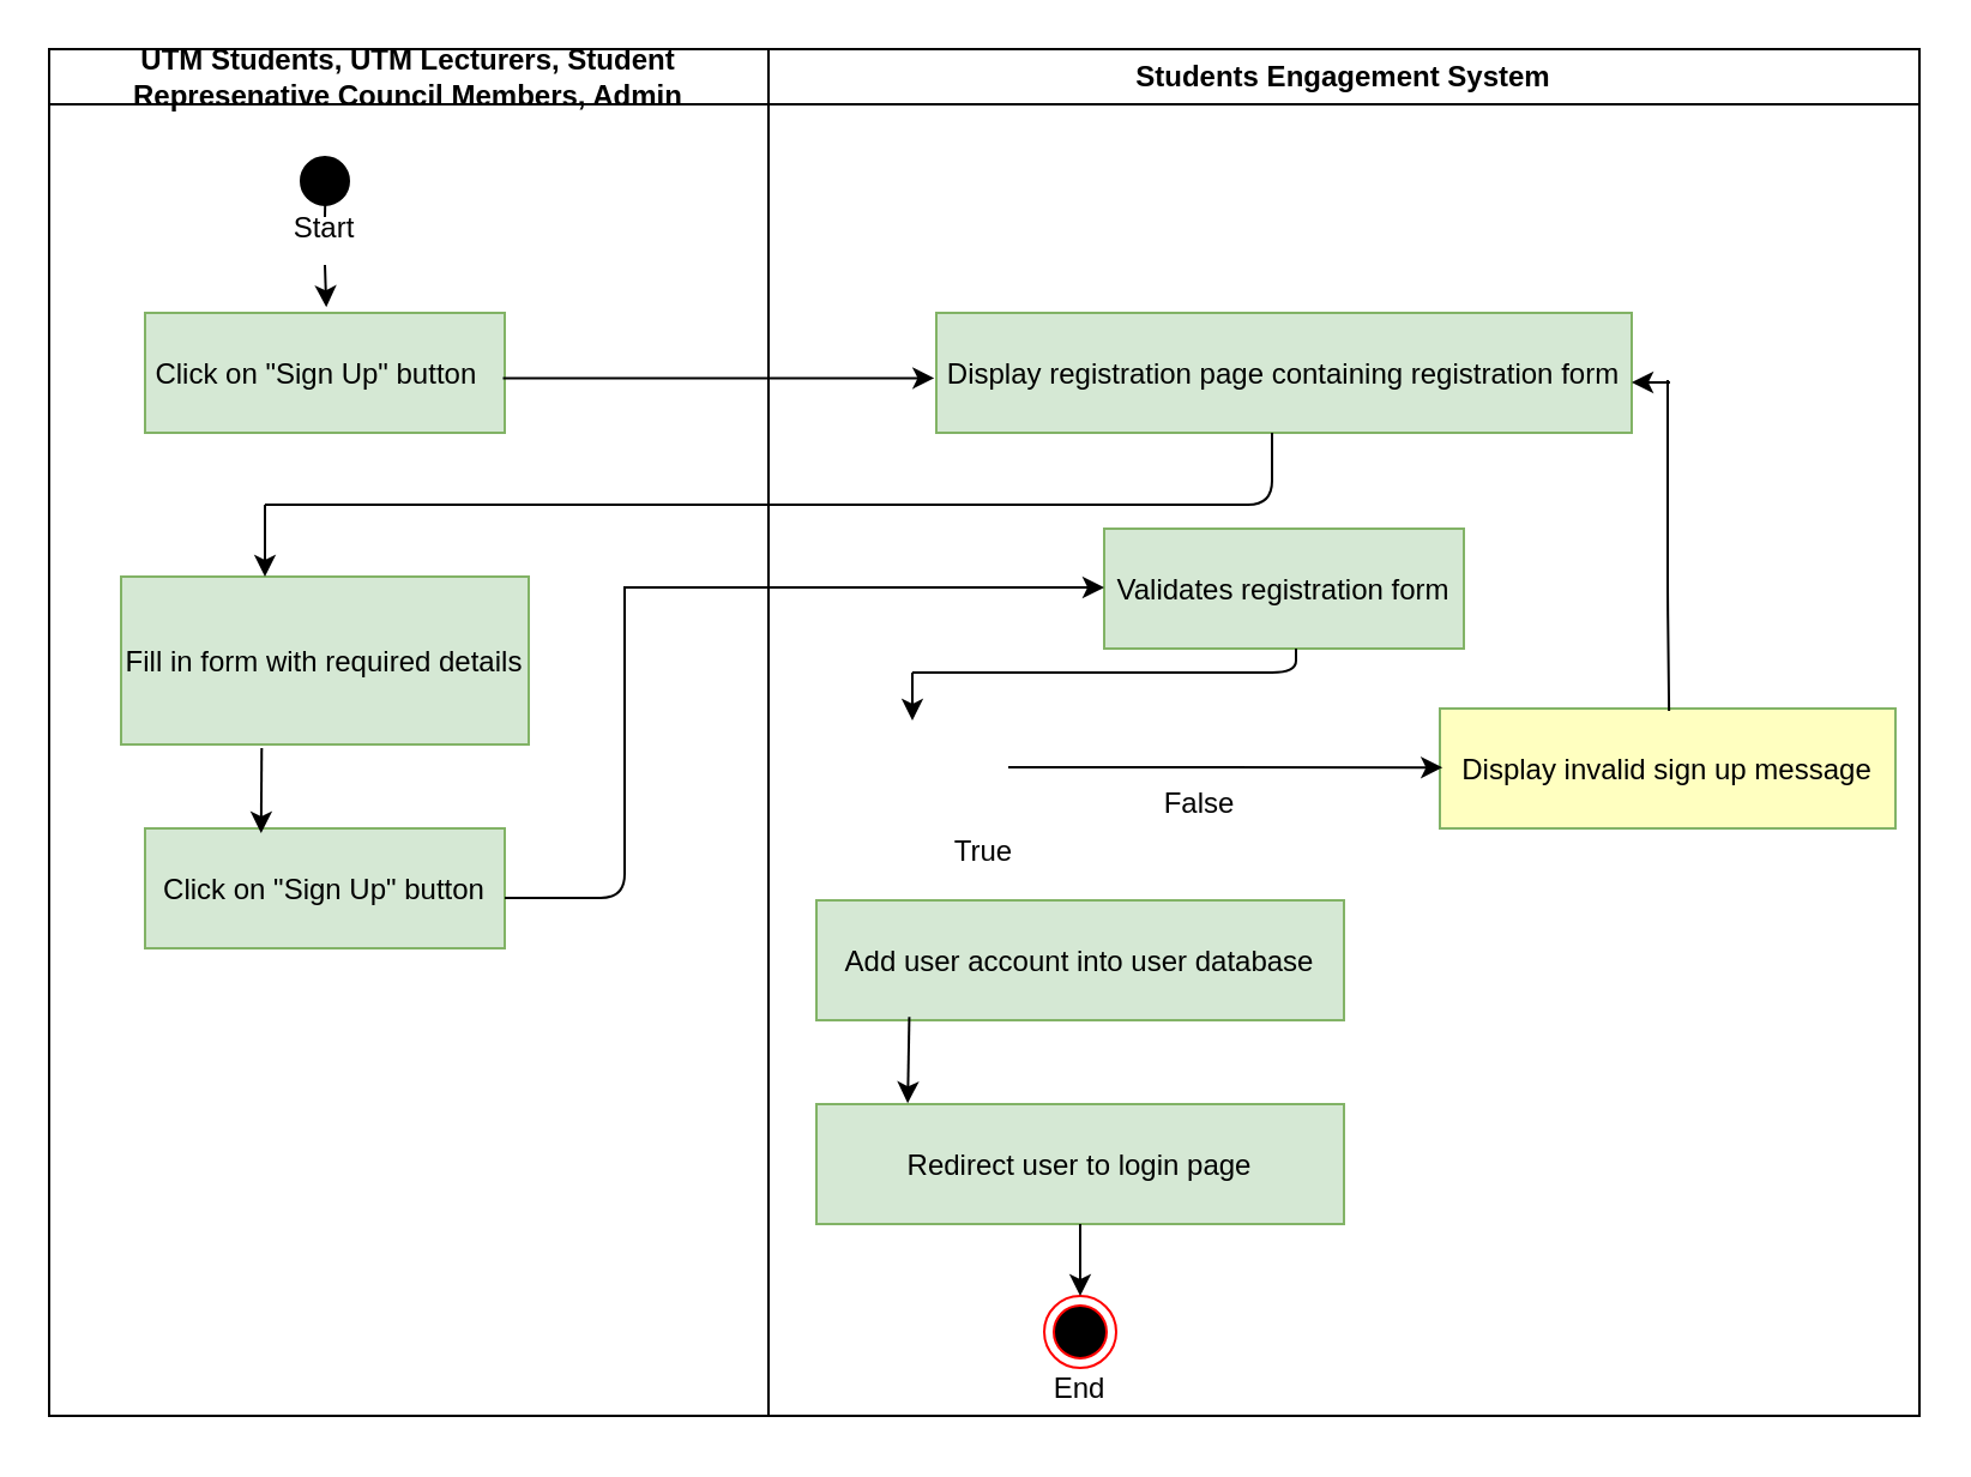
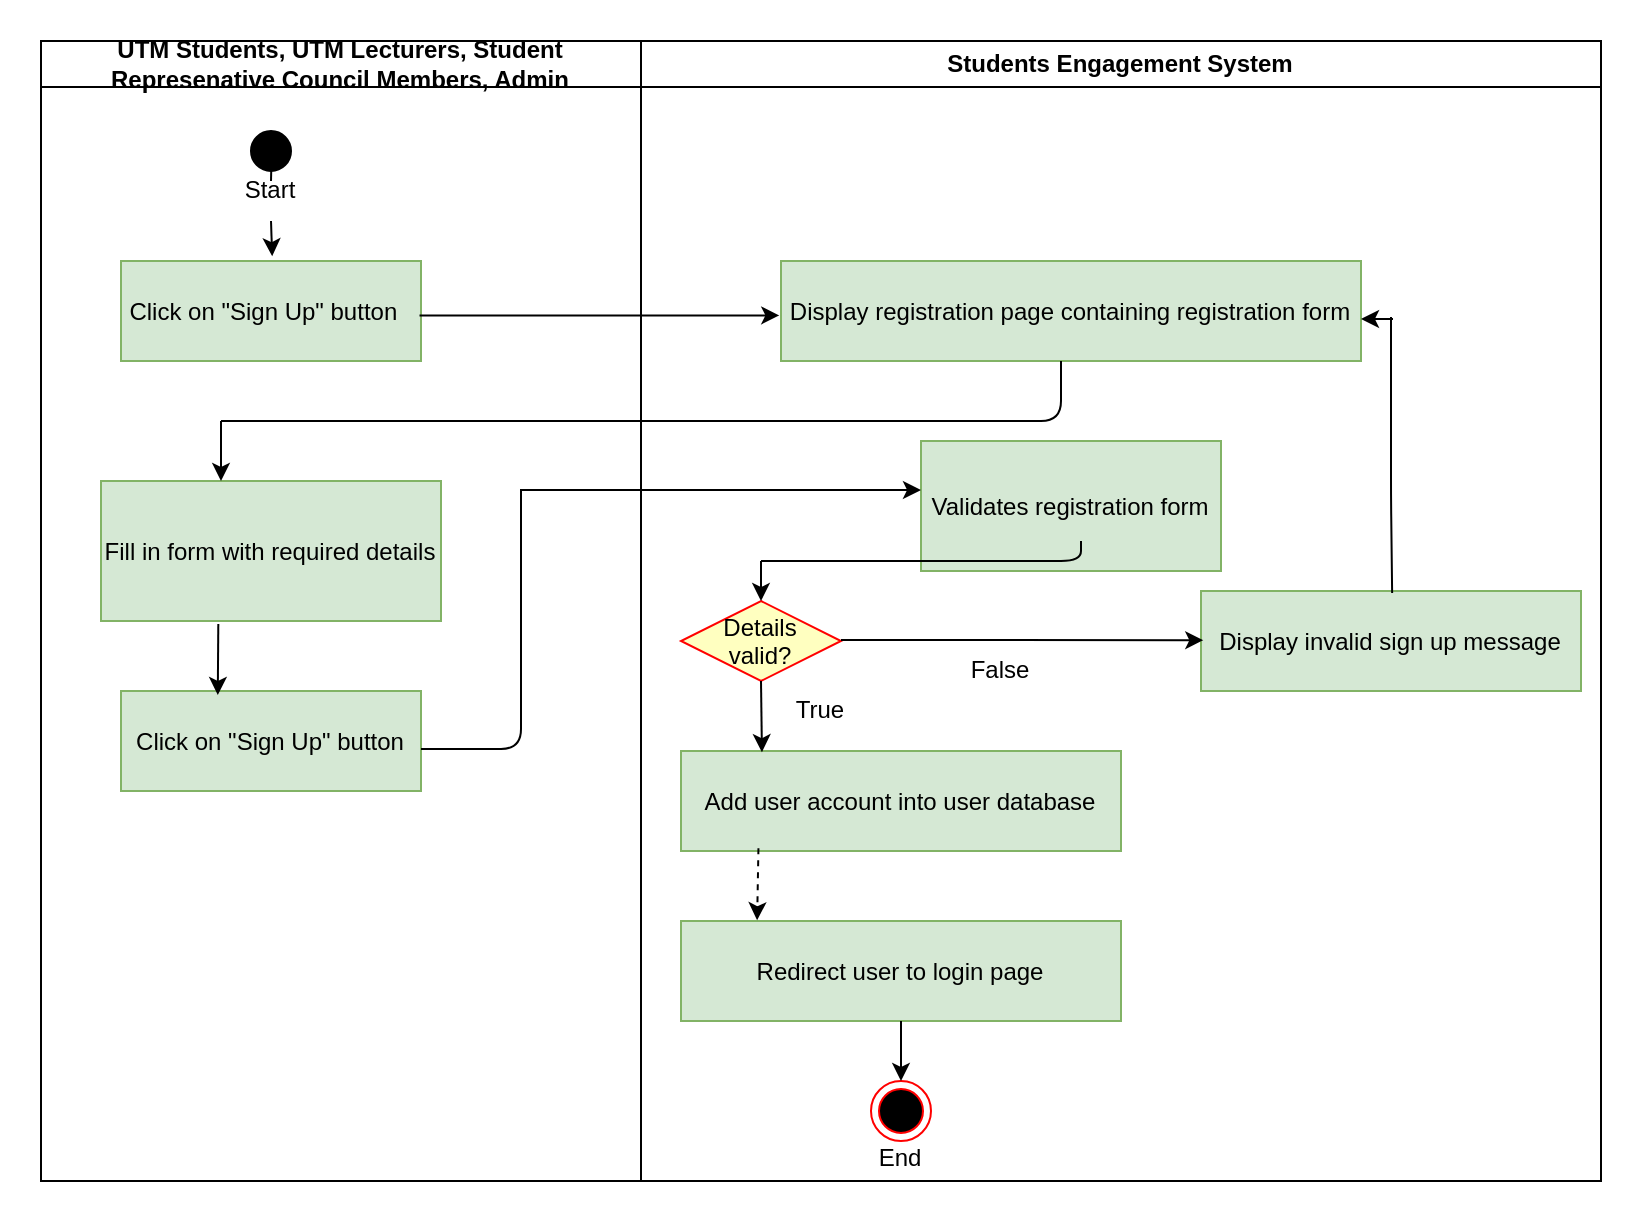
- <mxCell id="12" value="Validates registration form" style="fillColor=#d5e8d4;strokeColor=#82b366;" vertex="1" parent="10"><mxGeometry x="140" y="200" width="150" height="50" as="geometry" /></mxCell>
+ <mxCell id="12" value="Validates registration form" style="fillColor=#d5e8d4;strokeColor=#82b366;" vertex="1" parent="10"><mxGeometry x="140" y="200" width="150" height="65" as="geometry" /></mxCell>
+ <mxCell id="14" value="Details &#10;valid?" style="rhombus;fillColor=#ffffc0;strokeColor=#ff0000;" vertex="1" parent="10"><mxGeometry x="20" y="280" width="80" height="40" as="geometry" /></mxCell>
- <mxCell id="15" value="Display invalid sign up message" style="fillColor=#ffffc0;strokeColor=#82b366;" vertex="1" parent="10"><mxGeometry x="280" y="275" width="190" height="50" as="geometry" /></mxCell>
+ <mxCell id="15" value="Display invalid sign up message" style="fillColor=#d5e8d4;strokeColor=#82b366;" vertex="1" parent="10"><mxGeometry x="280" y="275" width="190" height="50" as="geometry" /></mxCell>
+ <mxCell id="24" style="edgeStyle=none;html=1;exitX=0.5;exitY=1;exitDx=0;exitDy=0;entryX=0.184;entryY=0.012;entryDx=0;entryDy=0;entryPerimeter=0;" edge="1" parent="10" source="14" target="13"><mxGeometry relative="1" as="geometry"><mxPoint x="-200" y="300" as="sourcePoint" /><mxPoint x="-202" y="480" as="targetPoint" /></mxGeometry></mxCell>
- <mxCell id="25" style="edgeStyle=none;html=1;exitX=0.176;exitY=0.972;exitDx=0;exitDy=0;exitPerimeter=0;entryX=0.173;entryY=-0.008;entryDx=0;entryDy=0;entryPerimeter=0;" edge="1" parent="10" source="13" target="16"><mxGeometry relative="1" as="geometry"><mxPoint x="70" y="330" as="sourcePoint" /><mxPoint x="60" y="440" as="targetPoint" /></mxGeometry></mxCell>
+ <mxCell id="25" style="edgeStyle=none;html=1;exitX=0.176;exitY=0.972;exitDx=0;exitDy=0;exitPerimeter=0;entryX=0.173;entryY=-0.008;entryDx=0;entryDy=0;entryPerimeter=0;dashed=1;" edge="1" parent="10" source="13" target="16"><mxGeometry relative="1" as="geometry"><mxPoint x="70" y="330" as="sourcePoint" /><mxPoint x="60" y="440" as="targetPoint" /></mxGeometry></mxCell>
